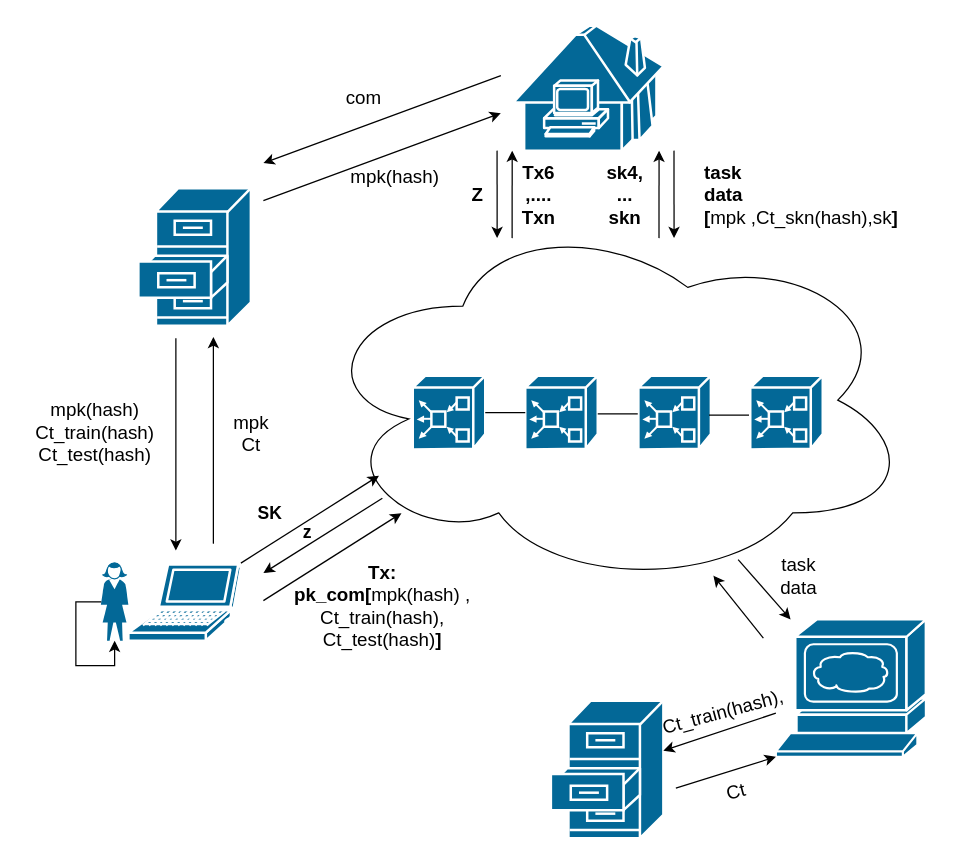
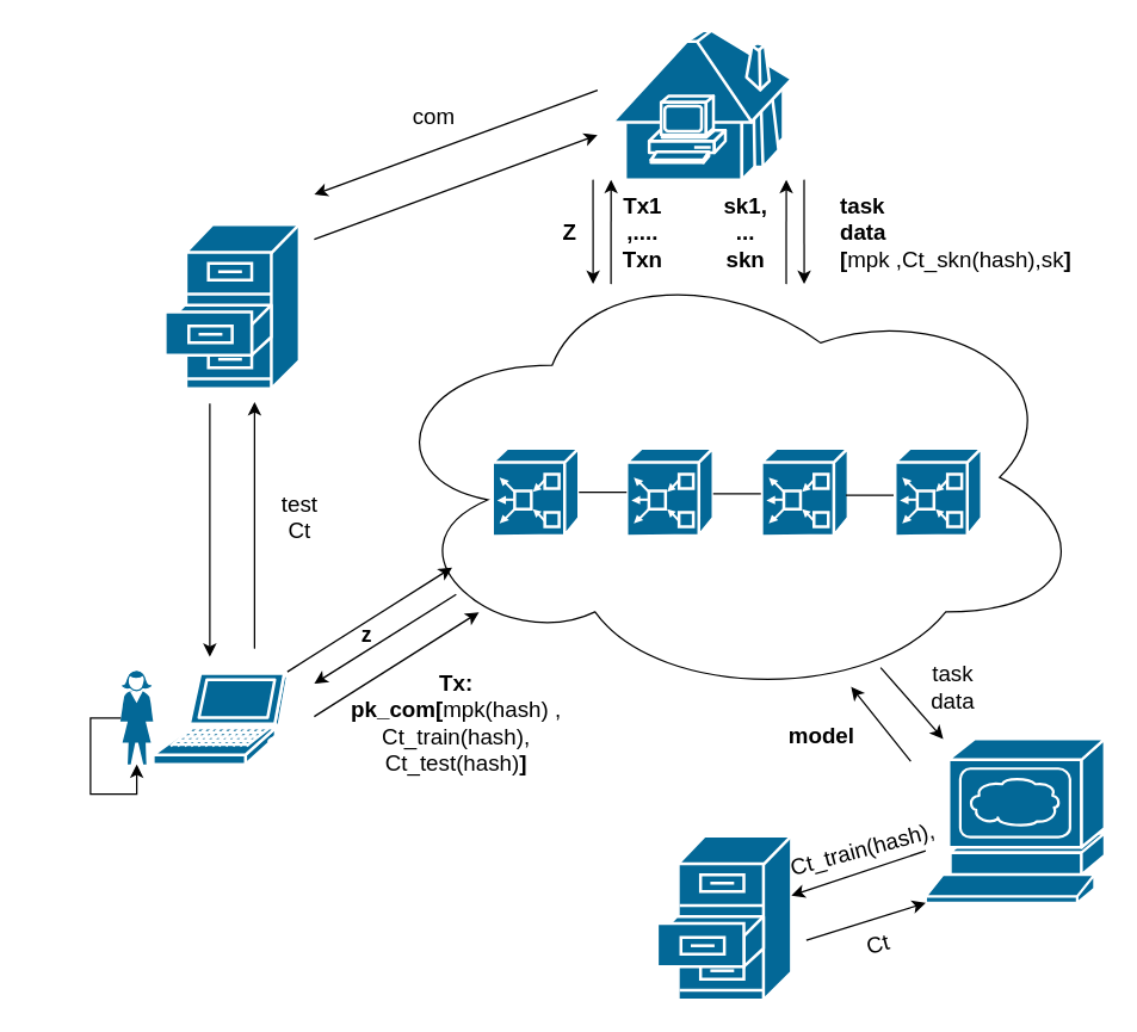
- <mxCell id="36" value="&lt;font style=&quot;font-size: 15px&quot;&gt;mpk(hash)&lt;br&gt;&lt;/font&gt;" style="text;html=1;resizable=0;autosize=1;align=center;verticalAlign=middle;points=[];fillColor=none;strokeColor=none;rounded=0;" vertex="1" parent="1"><mxGeometry x="270" y="130" width="90" height="20" as="geometry" /></mxCell>
- <mxCell id="31" value="&lt;font style=&quot;font-size: 15px&quot;&gt;&lt;b&gt;Tx6&lt;br&gt;,....&lt;br&gt;Txn&lt;/b&gt;&lt;/font&gt;" style="text;html=1;resizable=0;autosize=1;align=center;verticalAlign=middle;points=[];fillColor=none;strokeColor=none;rounded=0;" vertex="1" parent="1"><mxGeometry x="410" y="130" width="40" height="50" as="geometry" /></mxCell>
+ <mxCell id="31" value="&lt;font style=&quot;font-size: 15px&quot;&gt;&lt;b&gt;Tx1&lt;br&gt;,....&lt;br&gt;Txn&lt;/b&gt;&lt;/font&gt;" style="text;html=1;resizable=0;autosize=1;align=center;verticalAlign=middle;points=[];fillColor=none;strokeColor=none;rounded=0;" vertex="1" parent="1"><mxGeometry x="410" y="130" width="40" height="50" as="geometry" /></mxCell>
- <mxCell id="25" value="&lt;span style=&quot;font-size: 15px&quot;&gt;&lt;b&gt;sk4,&lt;br&gt;...&lt;br&gt;skn&lt;br&gt;&lt;/b&gt;&lt;/span&gt;" style="text;html=1;resizable=0;autosize=1;align=center;verticalAlign=middle;points=[];fillColor=none;strokeColor=none;rounded=0;" vertex="1" parent="1"><mxGeometry x="478.5" y="130" width="40" height="50" as="geometry" /></mxCell>
+ <mxCell id="25" value="&lt;span style=&quot;font-size: 15px&quot;&gt;&lt;b&gt;sk1,&lt;br&gt;...&lt;br&gt;skn&lt;br&gt;&lt;/b&gt;&lt;/span&gt;" style="text;html=1;resizable=0;autosize=1;align=center;verticalAlign=middle;points=[];fillColor=none;strokeColor=none;rounded=0;" vertex="1" parent="1"><mxGeometry x="478.5" y="130" width="40" height="50" as="geometry" /></mxCell>
- <mxCell id="16" value="&lt;font style=&quot;font-size: 15px&quot;&gt;mpk(hash)&lt;br&gt;Ct_train(hash)&lt;br&gt;Ct_test(hash)&lt;/font&gt;" style="text;html=1;resizable=0;autosize=1;align=center;verticalAlign=middle;points=[];fillColor=none;strokeColor=none;rounded=0;" vertex="1" parent="1"><mxGeometry x="20" y="320" width="110" height="50" as="geometry" /></mxCell>
- <mxCell id="18" value="&lt;font style=&quot;font-size: 15px&quot;&gt;mpk&lt;br&gt;Ct&lt;br&gt;&lt;br&gt;&lt;/font&gt;" style="text;html=1;resizable=0;autosize=1;align=center;verticalAlign=middle;points=[];fillColor=none;strokeColor=none;rounded=0;" vertex="1" parent="1"><mxGeometry x="180" y="330" width="40" height="50" as="geometry" /></mxCell>
+ <mxCell id="18" value="&lt;font style=&quot;font-size: 15px&quot;&gt;test&lt;br&gt;Ct&lt;br&gt;&lt;br&gt;&lt;/font&gt;" style="text;html=1;resizable=0;autosize=1;align=center;verticalAlign=middle;points=[];fillColor=none;strokeColor=none;rounded=0;" vertex="1" parent="1"><mxGeometry x="180" y="330" width="40" height="50" as="geometry" /></mxCell>
- <mxCell id="27" value="&lt;b&gt;&lt;font style=&quot;font-size: 14px&quot;&gt;SK&lt;/font&gt;&lt;/b&gt;" style="text;html=1;resizable=0;autosize=1;align=center;verticalAlign=middle;points=[];fillColor=none;strokeColor=none;rounded=0;" vertex="1" parent="1"><mxGeometry x="200" y="400" width="30" height="20" as="geometry" /></mxCell>
+ <mxCell id="44" value="&lt;font style=&quot;font-size: 15px&quot;&gt;&lt;b&gt;model&lt;/b&gt;&lt;br&gt;&lt;/font&gt;" style="text;html=1;resizable=0;autosize=1;align=center;verticalAlign=middle;points=[];fillColor=none;strokeColor=none;rounded=0;" vertex="1" parent="1"><mxGeometry x="520" y="482" width="60" height="20" as="geometry" /></mxCell>
